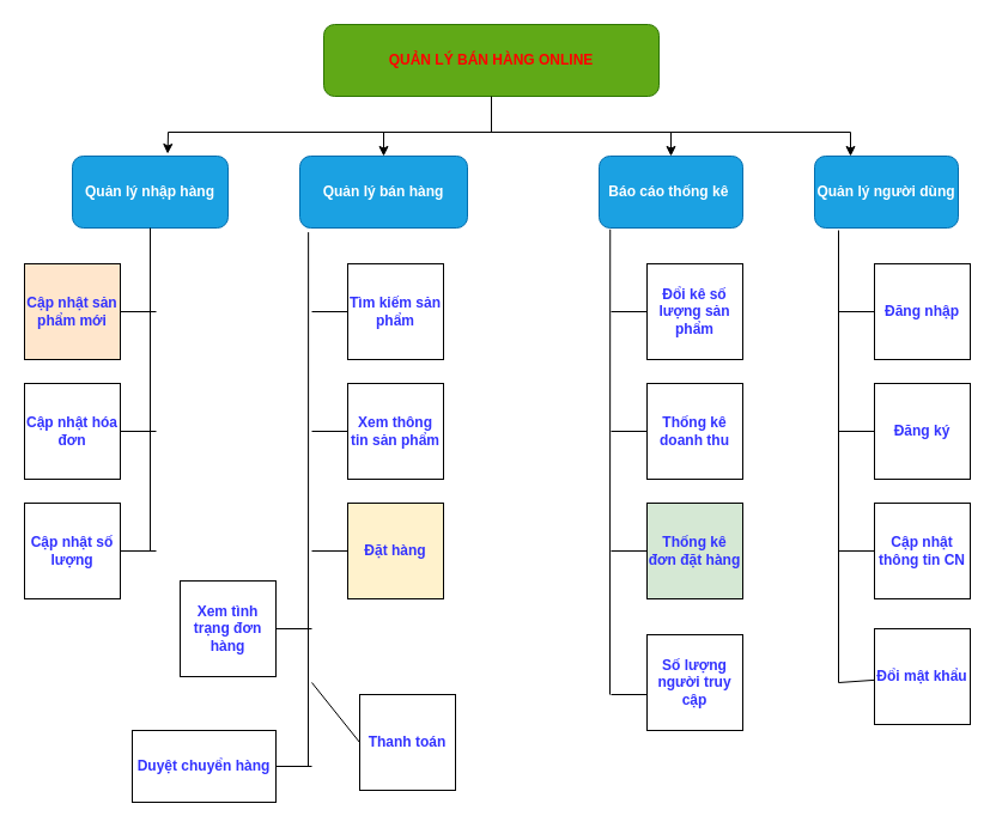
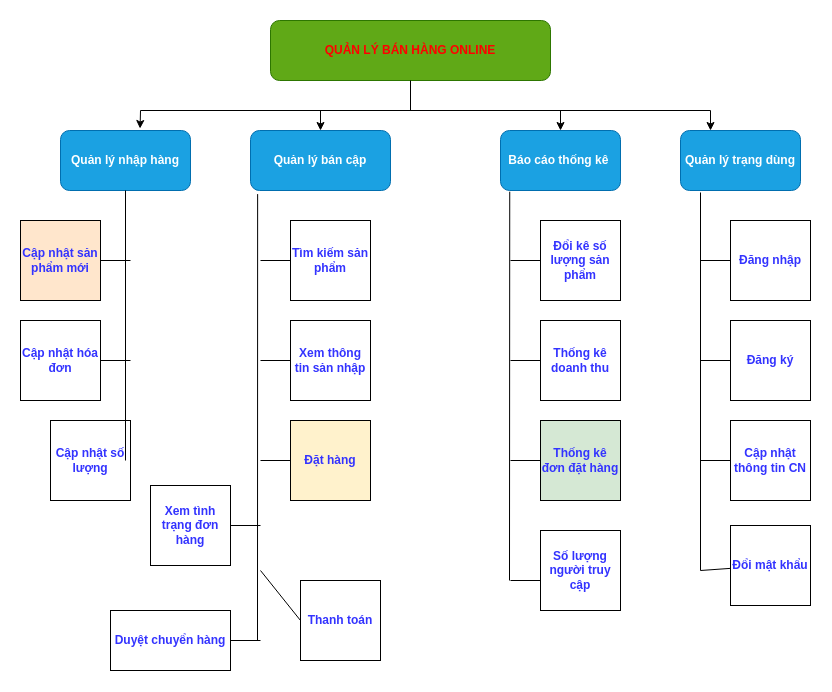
- <mxCell id="4" value="&lt;b&gt;Quản lý bán hàng&lt;/b&gt;" style="rounded=1;whiteSpace=wrap;html=1;fillColor=#1ba1e2;strokeColor=#006EAF;fontColor=#ffffff;" vertex="1" parent="1"><mxGeometry x="250" y="130" width="140" height="60" as="geometry" /></mxCell>
+ <mxCell id="4" value="&lt;b&gt;Quản lý bán cập&lt;/b&gt;" style="rounded=1;whiteSpace=wrap;html=1;fillColor=#1ba1e2;strokeColor=#006EAF;fontColor=#ffffff;" vertex="1" parent="1"><mxGeometry x="250" y="130" width="140" height="60" as="geometry" /></mxCell>
- <mxCell id="6" value="&lt;b&gt;Quản lý người dùng&lt;/b&gt;" style="rounded=1;whiteSpace=wrap;html=1;fillColor=#1ba1e2;strokeColor=#006EAF;fontColor=#ffffff;" vertex="1" parent="1"><mxGeometry x="680" y="130" width="120" height="60" as="geometry" /></mxCell>
+ <mxCell id="6" value="&lt;b&gt;Quản lý trạng dùng&lt;/b&gt;" style="rounded=1;whiteSpace=wrap;html=1;fillColor=#1ba1e2;strokeColor=#006EAF;fontColor=#ffffff;" vertex="1" parent="1"><mxGeometry x="680" y="130" width="120" height="60" as="geometry" /></mxCell>
- <mxCell id="11" value="&lt;b&gt;&lt;font color=&quot;#3333ff&quot;&gt;Xem thông tin sản phẩm&lt;/font&gt;&lt;/b&gt;" style="whiteSpace=wrap;html=1;aspect=fixed;" vertex="1" parent="1"><mxGeometry x="290" y="320" width="80" height="80" as="geometry" /></mxCell>
+ <mxCell id="11" value="&lt;b&gt;&lt;font color=&quot;#3333ff&quot;&gt;Xem thông tin sản nhập&lt;/font&gt;&lt;/b&gt;" style="whiteSpace=wrap;html=1;aspect=fixed;" vertex="1" parent="1"><mxGeometry x="290" y="320" width="80" height="80" as="geometry" /></mxCell>
- <mxCell id="10" value="&lt;font color=&quot;#3333ff&quot;&gt;&lt;b&gt;Cập nhật số lượng&lt;/b&gt;&lt;/font&gt;" style="whiteSpace=wrap;html=1;aspect=fixed;" vertex="1" parent="1"><mxGeometry y="420" width="80" height="80" as="geometry" x="20" /></mxCell>
+ <mxCell id="10" value="&lt;font color=&quot;#3333ff&quot;&gt;&lt;b&gt;Cập nhật số lượng&lt;/b&gt;&lt;/font&gt;" style="whiteSpace=wrap;html=1;aspect=fixed;" vertex="1" parent="1"><mxGeometry x="50" y="420" width="80" height="80" as="geometry" /></mxCell>
